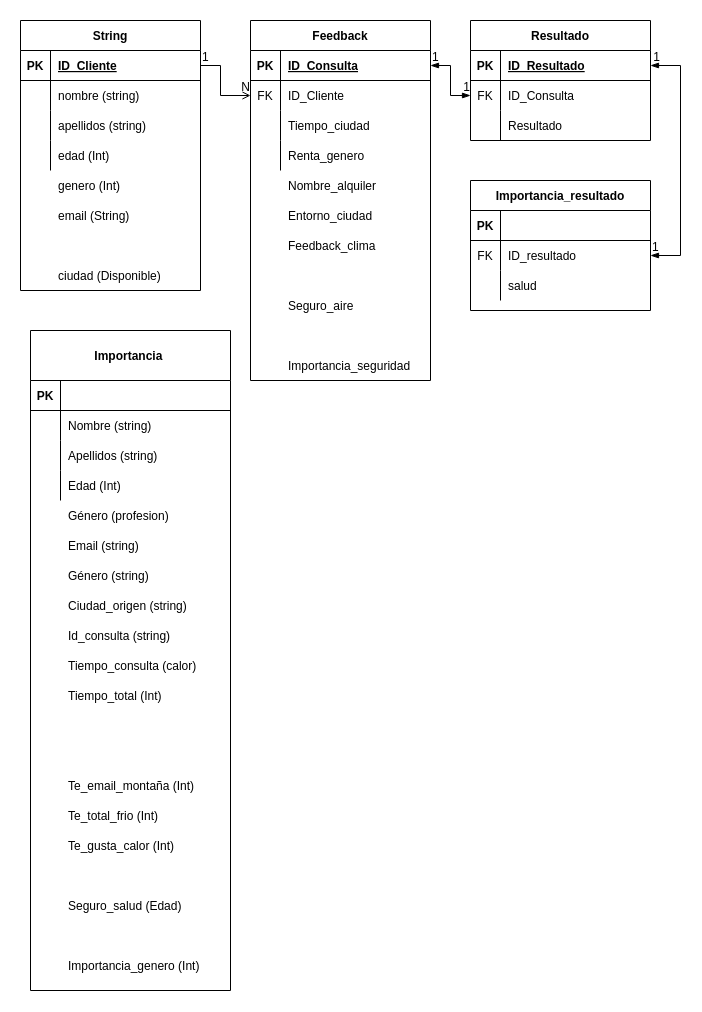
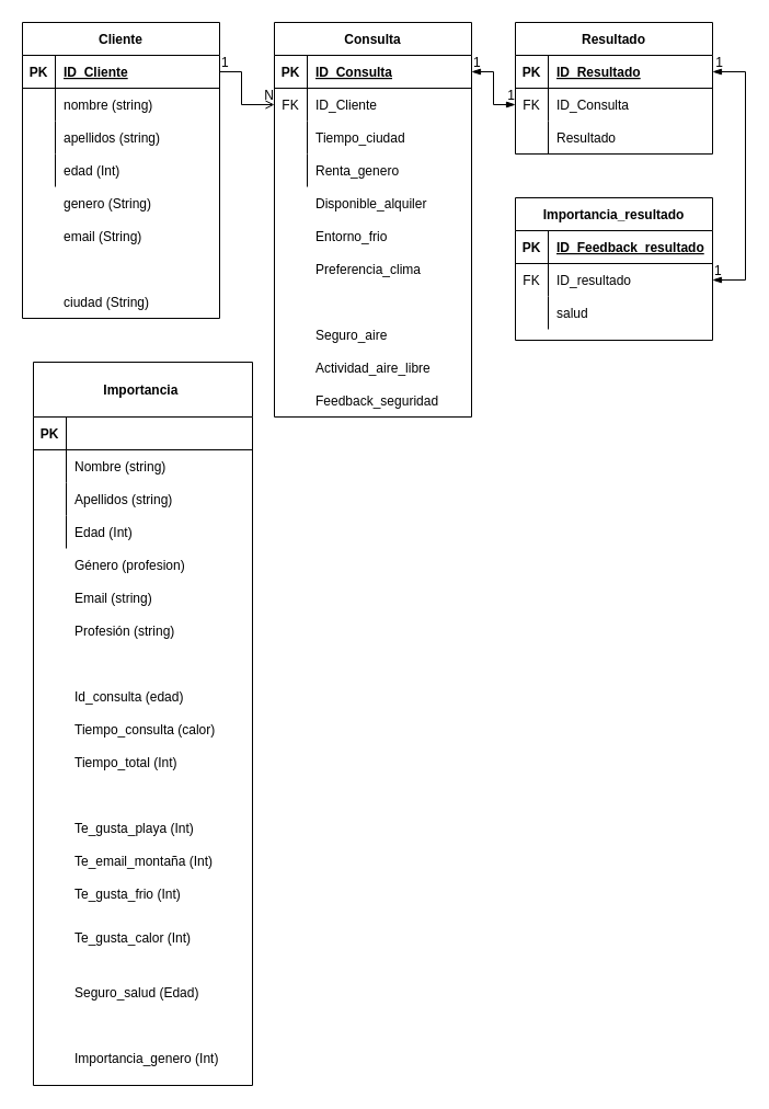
- <mxCell id="2" value="String" style="shape=table;startSize=30;container=1;collapsible=1;childLayout=tableLayout;fixedRows=1;rowLines=0;fontStyle=1;align=center;resizeLast=1;" parent="1" vertex="1"><mxGeometry x="20" y="20" width="180" height="270" as="geometry" /></mxCell>
+ <mxCell id="2" value="Cliente" style="shape=table;startSize=30;container=1;collapsible=1;childLayout=tableLayout;fixedRows=1;rowLines=0;fontStyle=1;align=center;resizeLast=1;" parent="1" vertex="1"><mxGeometry x="20" y="20" width="180" height="270" as="geometry" /></mxCell>
- <mxCell id="18" value="Feedback" style="shape=table;startSize=30;container=1;collapsible=1;childLayout=tableLayout;fixedRows=1;rowLines=0;fontStyle=1;align=center;resizeLast=1;" parent="1" vertex="1"><mxGeometry x="250" y="20" width="180" height="360" as="geometry" /></mxCell>
+ <mxCell id="18" value="Consulta" style="shape=table;startSize=30;container=1;collapsible=1;childLayout=tableLayout;fixedRows=1;rowLines=0;fontStyle=1;align=center;resizeLast=1;" parent="1" vertex="1"><mxGeometry x="250" y="20" width="180" height="360" as="geometry" /></mxCell>
- <mxCell id="15" value="genero (Int)" style="shape=partialRectangle;connectable=0;fillColor=none;top=0;left=0;bottom=0;right=0;align=left;spacingLeft=6;overflow=hidden;" parent="1" vertex="1"><mxGeometry x="50" y="170" width="150" height="30" as="geometry" /></mxCell>
+ <mxCell id="15" value="genero (String)" style="shape=partialRectangle;connectable=0;fillColor=none;top=0;left=0;bottom=0;right=0;align=left;spacingLeft=6;overflow=hidden;" parent="1" vertex="1"><mxGeometry x="50" y="170" width="150" height="30" as="geometry" /></mxCell>
- <mxCell id="31" value="Nombre_alquiler" style="shape=partialRectangle;connectable=0;fillColor=none;top=0;left=0;bottom=0;right=0;align=left;spacingLeft=6;overflow=hidden;" parent="1" vertex="1"><mxGeometry x="280" y="170" width="150" height="30" as="geometry" /></mxCell>
+ <mxCell id="31" value="Disponible_alquiler" style="shape=partialRectangle;connectable=0;fillColor=none;top=0;left=0;bottom=0;right=0;align=left;spacingLeft=6;overflow=hidden;" parent="1" vertex="1"><mxGeometry x="280" y="170" width="150" height="30" as="geometry" /></mxCell>
- <mxCell id="32" value="Entorno_ciudad" style="shape=partialRectangle;connectable=0;fillColor=none;top=0;left=0;bottom=0;right=0;align=left;spacingLeft=6;overflow=hidden;" parent="1" vertex="1"><mxGeometry x="280" y="200" width="150" height="30" as="geometry" /></mxCell>
+ <mxCell id="32" value="Entorno_frio" style="shape=partialRectangle;connectable=0;fillColor=none;top=0;left=0;bottom=0;right=0;align=left;spacingLeft=6;overflow=hidden;" parent="1" vertex="1"><mxGeometry x="280" y="200" width="150" height="30" as="geometry" /></mxCell>
+ <mxCell id="50" value="ID_Feedback_resultado" style="shape=partialRectangle;connectable=0;fillColor=none;top=0;left=0;bottom=0;right=0;align=left;spacingLeft=6;fontStyle=5;overflow=hidden;" parent="48" vertex="1"><mxGeometry x="30" width="150" height="30" as="geometry" /></mxCell>
- <mxCell id="33" value="Feedback_clima" style="shape=partialRectangle;connectable=0;fillColor=none;top=0;left=0;bottom=0;right=0;align=left;spacingLeft=6;overflow=hidden;" parent="1" vertex="1"><mxGeometry x="280" y="230" width="150" height="30" as="geometry" /></mxCell>
+ <mxCell id="33" value="Preferencia_clima" style="shape=partialRectangle;connectable=0;fillColor=none;top=0;left=0;bottom=0;right=0;align=left;spacingLeft=6;overflow=hidden;" parent="1" vertex="1"><mxGeometry x="280" y="230" width="150" height="30" as="geometry" /></mxCell>
- <mxCell id="17" value="ciudad (Disponible)" style="shape=partialRectangle;connectable=0;fillColor=none;top=0;left=0;bottom=0;right=0;align=left;spacingLeft=6;overflow=hidden;" parent="1" vertex="1"><mxGeometry x="50" y="260" width="150" height="30" as="geometry" /></mxCell>
+ <mxCell id="17" value="ciudad (String)" style="shape=partialRectangle;connectable=0;fillColor=none;top=0;left=0;bottom=0;right=0;align=left;spacingLeft=6;overflow=hidden;" parent="1" vertex="1"><mxGeometry x="50" y="260" width="150" height="30" as="geometry" /></mxCell>
+ <mxCell id="35" value="Actividad_aire_libre" style="shape=partialRectangle;connectable=0;fillColor=none;top=0;left=0;bottom=0;right=0;align=left;spacingLeft=6;overflow=hidden;" parent="1" vertex="1"><mxGeometry x="280" y="320" width="150" height="30" as="geometry" /></mxCell>
- <mxCell id="36" value="Importancia_seguridad" style="shape=partialRectangle;connectable=0;fillColor=none;top=0;left=0;bottom=0;right=0;align=left;spacingLeft=6;overflow=hidden;" parent="1" vertex="1"><mxGeometry x="280" y="350" width="150" height="30" as="geometry" /></mxCell>
+ <mxCell id="36" value="Feedback_seguridad" style="shape=partialRectangle;connectable=0;fillColor=none;top=0;left=0;bottom=0;right=0;align=left;spacingLeft=6;overflow=hidden;" parent="1" vertex="1"><mxGeometry x="280" y="350" width="150" height="30" as="geometry" /></mxCell>
- <mxCell id="80" value="Género (string)" style="shape=partialRectangle;connectable=0;fillColor=none;top=0;left=0;bottom=0;right=0;align=left;spacingLeft=6;overflow=hidden;" parent="1" vertex="1"><mxGeometry x="60" y="560" width="150" height="30" as="geometry" /></mxCell>
+ <mxCell id="80" value="Profesión (string)" style="shape=partialRectangle;connectable=0;fillColor=none;top=0;left=0;bottom=0;right=0;align=left;spacingLeft=6;overflow=hidden;" parent="1" vertex="1"><mxGeometry x="60" y="560" width="150" height="30" as="geometry" /></mxCell>
- <mxCell id="81" value="Ciudad_origen (string)" style="shape=partialRectangle;connectable=0;fillColor=none;top=0;left=0;bottom=0;right=0;align=left;spacingLeft=6;overflow=hidden;" parent="1" vertex="1"><mxGeometry x="60" y="590" width="150" height="30" as="geometry" /></mxCell>
- <mxCell id="82" value="Id_consulta (string)" style="shape=partialRectangle;connectable=0;fillColor=none;top=0;left=0;bottom=0;right=0;align=left;spacingLeft=6;overflow=hidden;" parent="1" vertex="1"><mxGeometry x="60" y="620" width="150" height="30" as="geometry" /></mxCell>
+ <mxCell id="82" value="Id_consulta (edad)" style="shape=partialRectangle;connectable=0;fillColor=none;top=0;left=0;bottom=0;right=0;align=left;spacingLeft=6;overflow=hidden;" parent="1" vertex="1"><mxGeometry x="60" y="620" width="150" height="30" as="geometry" /></mxCell>
+ <mxCell id="85" value="Te_gusta_playa (Int)" style="shape=partialRectangle;connectable=0;fillColor=none;top=0;left=0;bottom=0;right=0;align=left;spacingLeft=6;overflow=hidden;" parent="1" vertex="1"><mxGeometry x="60" y="740" width="150" height="30" as="geometry" /></mxCell>
- <mxCell id="87" value="Te_total_frio (Int)" style="shape=partialRectangle;connectable=0;fillColor=none;top=0;left=0;bottom=0;right=0;align=left;spacingLeft=6;overflow=hidden;" parent="1" vertex="1"><mxGeometry x="60" y="800" width="150" height="30" as="geometry" /></mxCell>
+ <mxCell id="87" value="Te_gusta_frio (Int)" style="shape=partialRectangle;connectable=0;fillColor=none;top=0;left=0;bottom=0;right=0;align=left;spacingLeft=6;overflow=hidden;" parent="1" vertex="1"><mxGeometry x="60" y="800" width="150" height="30" as="geometry" /></mxCell>
- <mxCell id="88" value="Te_gusta_calor (Int)" style="shape=partialRectangle;connectable=0;fillColor=none;top=0;left=0;bottom=0;right=0;align=left;spacingLeft=6;overflow=hidden;" parent="1" vertex="1"><mxGeometry x="60" y="830" width="150" height="30" as="geometry" /></mxCell>
+ <mxCell id="88" value="Te_gusta_calor (Int)" style="shape=partialRectangle;connectable=0;fillColor=none;top=0;left=0;bottom=0;right=0;align=left;spacingLeft=6;overflow=hidden;" parent="1" vertex="1"><mxGeometry x="60" y="840" width="150" height="30" as="geometry" /></mxCell>
